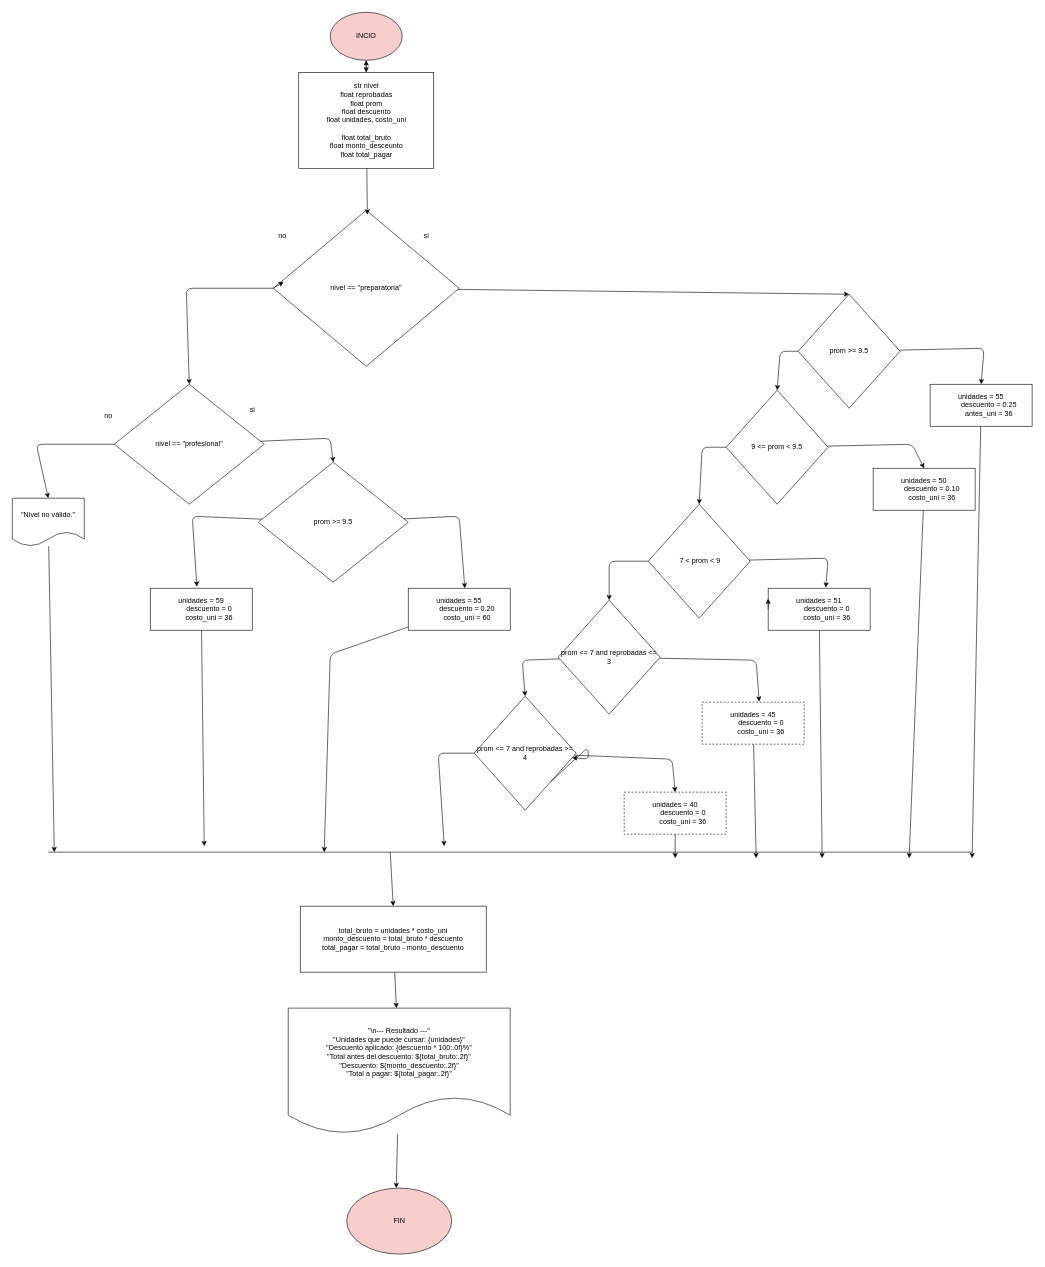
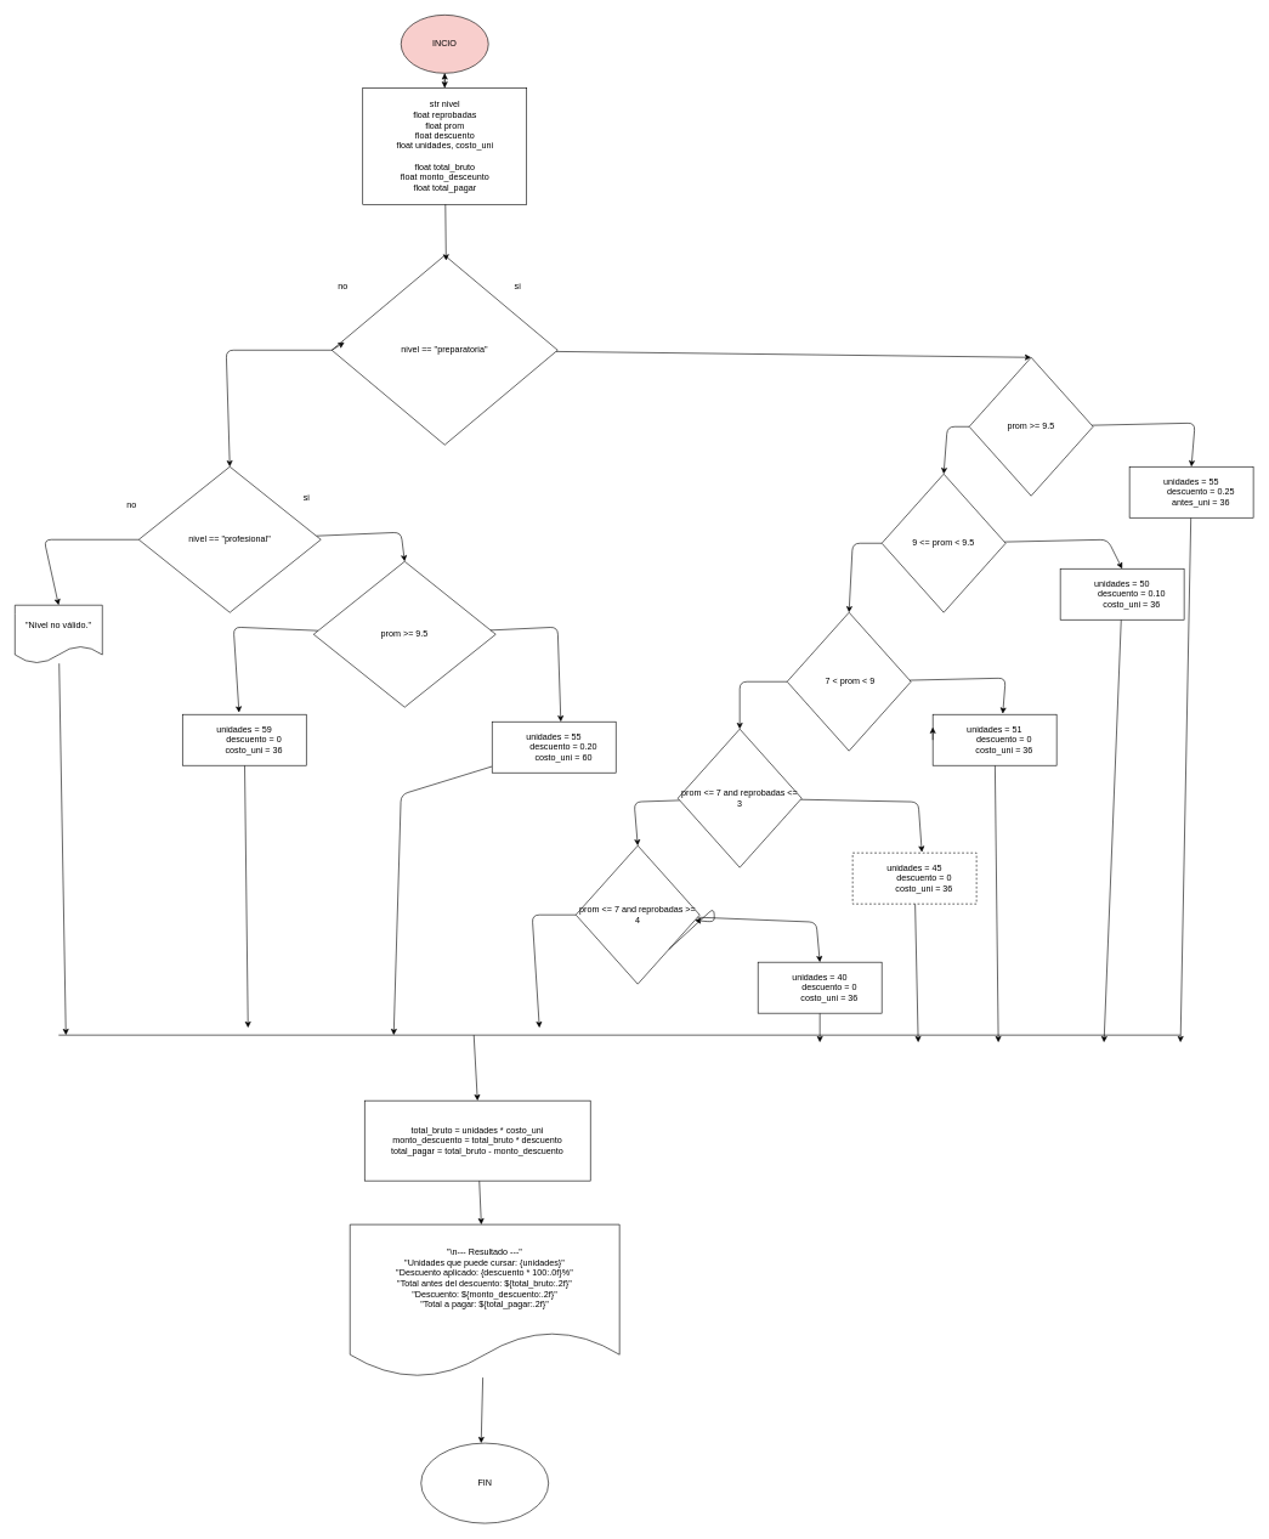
- <mxCell id="49" value="unidades = 55&#10;        descuento = 0.20&#10;        costo_uni = 60" style="rounded=0;whiteSpace=wrap;" parent="1" vertex="1"><mxGeometry x="680" y="980" width="170" height="70" as="geometry" /></mxCell>
+ <mxCell id="49" value="unidades = 55&#10;        descuento = 0.20&#10;        costo_uni = 60" style="rounded=0;whiteSpace=wrap;" parent="1" vertex="1"><mxGeometry x="675" y="990" width="170" height="70" as="geometry" /></mxCell>
- <mxCell id="38" value="unidades = 40&#10;        descuento = 0&#10;        costo_uni = 36" style="rounded=0;whiteSpace=wrap;dashed=1;" parent="1" vertex="1"><mxGeometry x="1040" y="1320" width="170" height="70" as="geometry" /></mxCell>
+ <mxCell id="38" value="unidades = 40&#10;        descuento = 0&#10;        costo_uni = 36" style="rounded=0;whiteSpace=wrap;" parent="1" vertex="1"><mxGeometry x="1040" y="1320" width="170" height="70" as="geometry" /></mxCell>
- <mxCell id="60" value="FIN" style="ellipse;whiteSpace=wrap;html=1;fillColor=#f8cecc;" parent="1" vertex="1"><mxGeometry x="577.5" y="1980" width="175" height="110" as="geometry" /></mxCell>
+ <mxCell id="60" value="FIN" style="ellipse;whiteSpace=wrap;html=1;" parent="1" vertex="1"><mxGeometry x="577.5" y="1980" width="175" height="110" as="geometry" /></mxCell>
